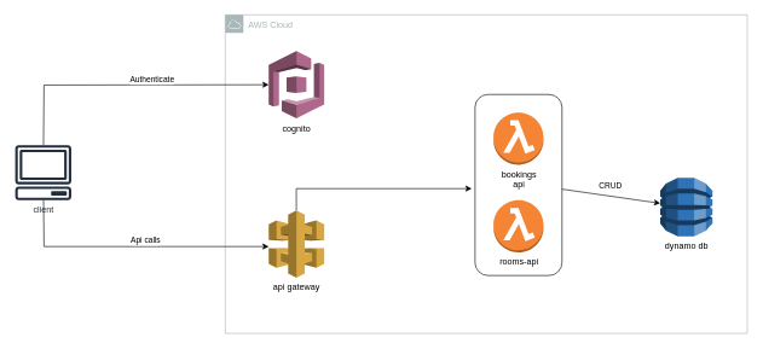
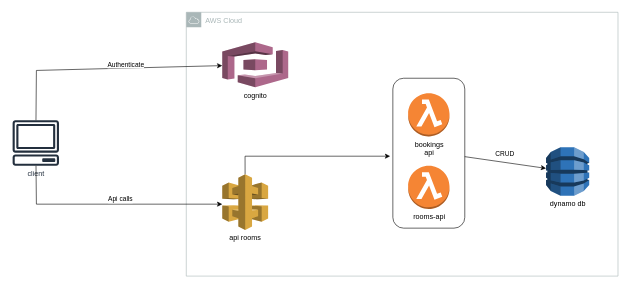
- <mxCell id="3" value="cognito&lt;br&gt;" style="outlineConnect=0;dashed=0;verticalLabelPosition=bottom;verticalAlign=top;align=center;html=1;shape=mxgraph.aws3.cognito;fillColor=#AD688B;gradientColor=none;" vertex="1" parent="1"><mxGeometry x="370" y="70" width="76.5" height="93" as="geometry" /></mxCell>
+ <mxCell id="3" value="cognito&lt;br&gt;" style="outlineConnect=0;dashed=0;verticalLabelPosition=bottom;verticalAlign=top;align=center;html=1;shape=mxgraph.aws3.cognito;fillColor=#AD688B;gradientColor=none;" vertex="1" parent="1"><mxGeometry x="370" y="70" width="110" height="75" as="geometry" /></mxCell>
- <mxCell id="4" value="api gateway&lt;br&gt;" style="outlineConnect=0;dashed=0;verticalLabelPosition=bottom;verticalAlign=top;align=center;html=1;shape=mxgraph.aws3.api_gateway;fillColor=#D9A741;gradientColor=none;" vertex="1" parent="1"><mxGeometry x="370" y="290" width="76.5" height="93" as="geometry" /></mxCell>
+ <mxCell id="4" value="api rooms&lt;br&gt;" style="outlineConnect=0;dashed=0;verticalLabelPosition=bottom;verticalAlign=top;align=center;html=1;shape=mxgraph.aws3.api_gateway;fillColor=#D9A741;gradientColor=none;" vertex="1" parent="1"><mxGeometry x="370" y="290" width="76.5" height="93" as="geometry" /></mxCell>
